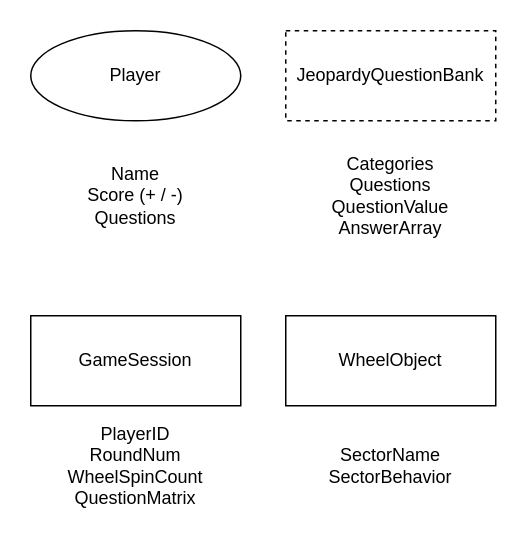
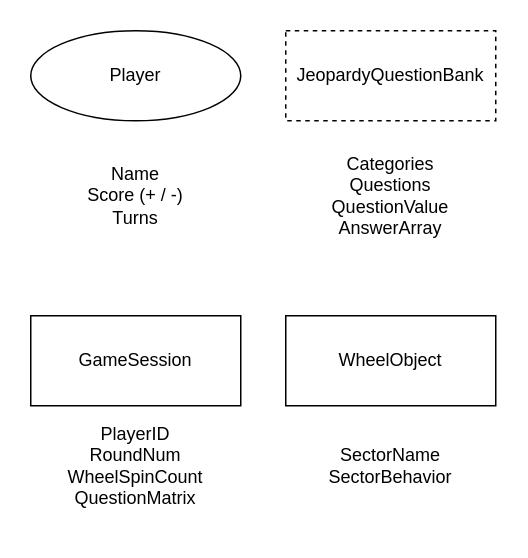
- <mxCell id="3" value="Name&lt;br&gt;Score (+ / -)&lt;br&gt;Questions" style="text;html=1;strokeColor=none;fillColor=none;align=center;verticalAlign=middle;whiteSpace=wrap;rounded=0;" parent="1" vertex="1"><mxGeometry x="20" y="90" width="140" height="80" as="geometry" /></mxCell>
+ <mxCell id="3" value="Name&lt;br&gt;Score (+ / -)&lt;br&gt;Turns" style="text;html=1;strokeColor=none;fillColor=none;align=center;verticalAlign=middle;whiteSpace=wrap;rounded=0;" parent="1" vertex="1"><mxGeometry x="20" y="90" width="140" height="80" as="geometry" /></mxCell>
